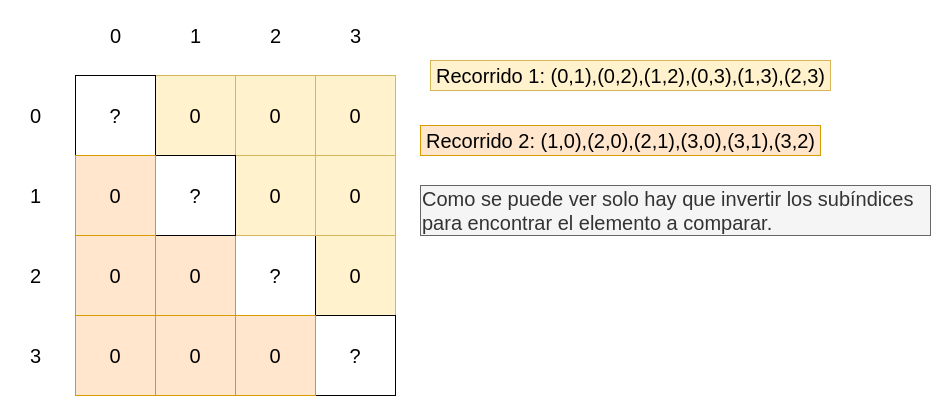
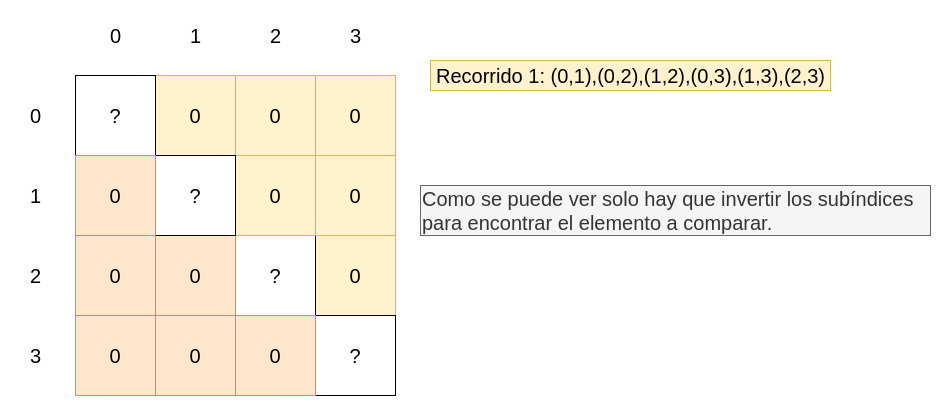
- <mxCell id="27" value="Recorrido 2: (1,0),(2,0),(2,1),(3,0),(3,1),(3,2)" style="text;html=1;align=center;verticalAlign=middle;resizable=0;points=[];autosize=1;fontSize=20;fillColor=#ffe6cc;strokeColor=#d79b00;" vertex="1" parent="1"><mxGeometry x="420" y="125" width="400" height="30" as="geometry" /></mxCell>
